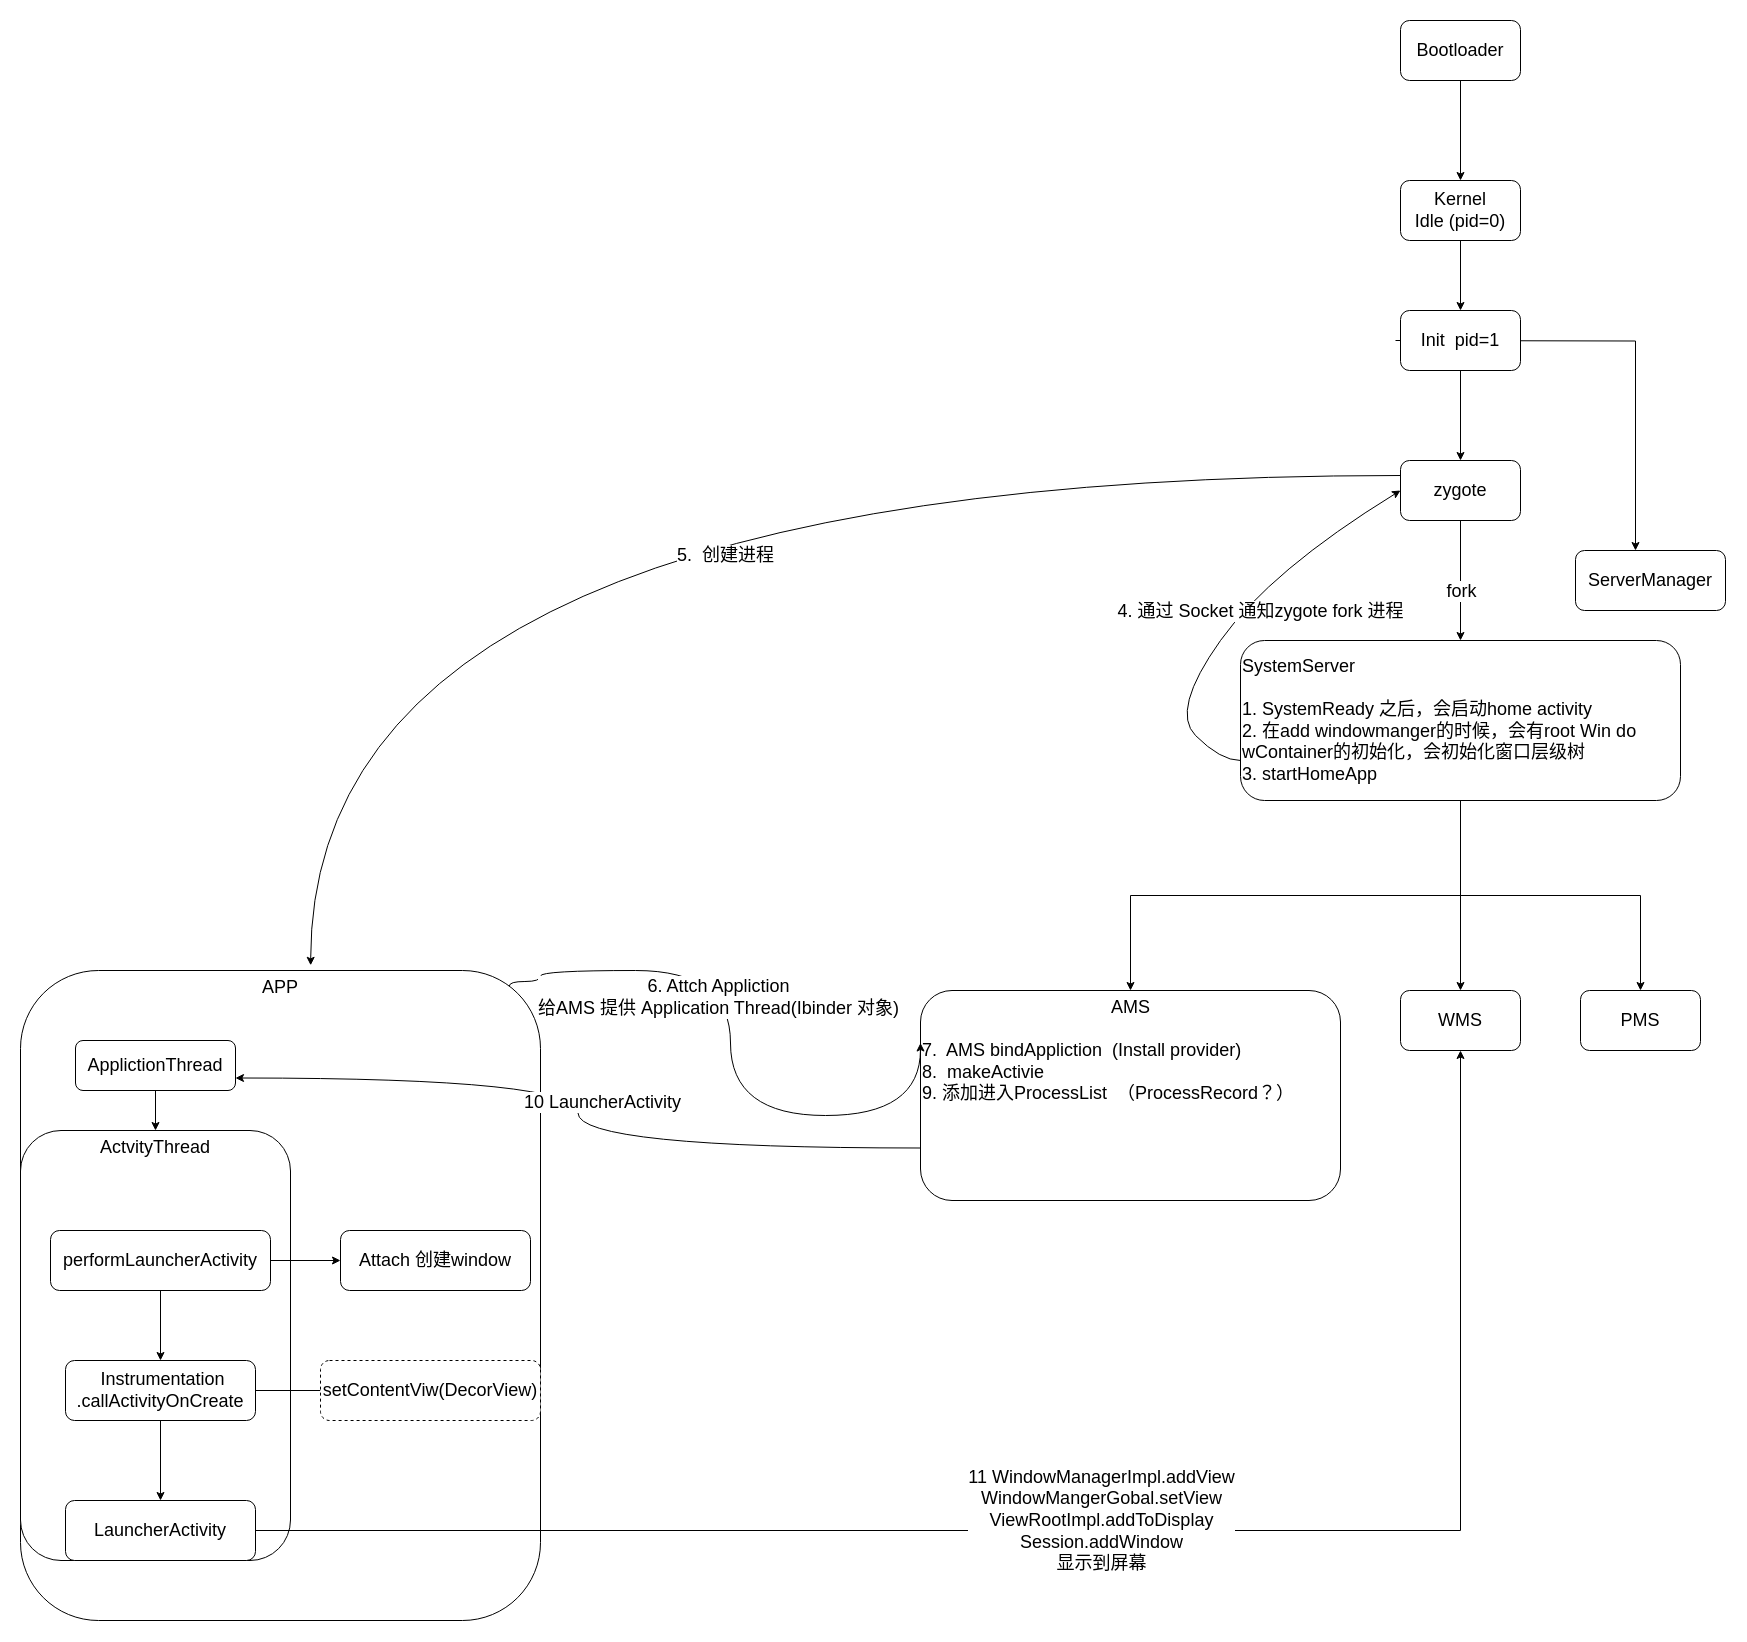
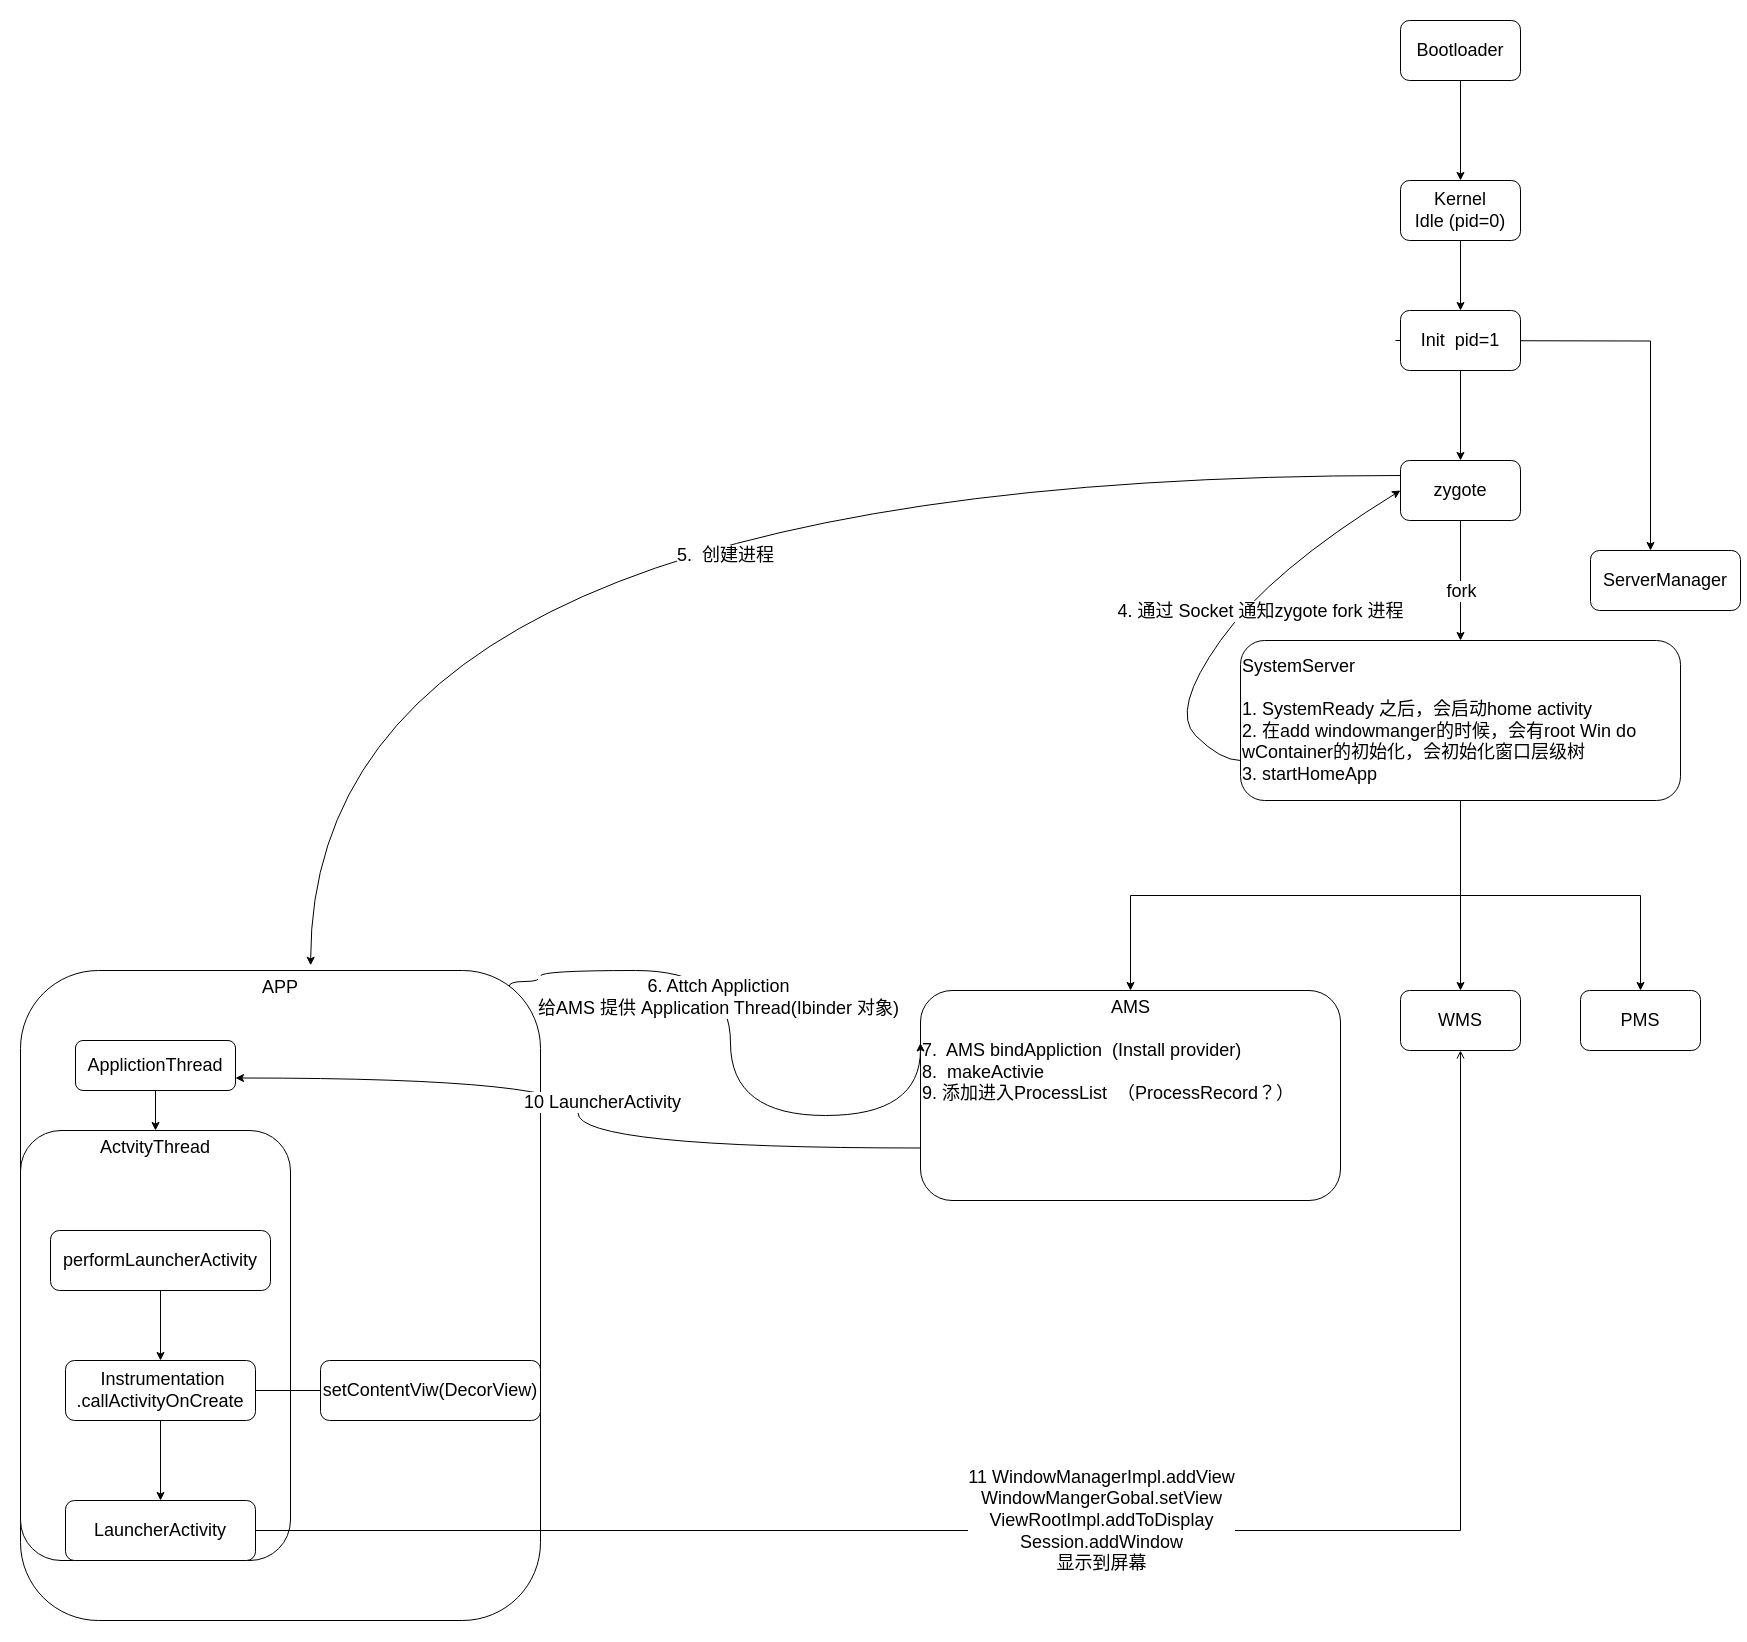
- <mxCell id="16" value="ServerManager" style="rounded=1;whiteSpace=wrap;html=1;fontSize=18;strokeColor=default;align=center;verticalAlign=middle;fontFamily=Helvetica;fontColor=default;fillColor=default;" vertex="1" parent="1"><mxGeometry x="1575" y="550" width="150" height="60" as="geometry" /></mxCell>
+ <mxCell id="16" value="ServerManager" style="rounded=1;whiteSpace=wrap;html=1;fontSize=18;strokeColor=default;align=center;verticalAlign=middle;fontFamily=Helvetica;fontColor=default;fillColor=default;" vertex="1" parent="1"><mxGeometry x="1590" y="550" width="150" height="60" as="geometry" /></mxCell>
- <mxCell id="40" style="edgeStyle=orthogonalEdgeStyle;rounded=0;orthogonalLoop=1;jettySize=auto;html=1;exitX=1;exitY=0.5;exitDx=0;exitDy=0;fontFamily=Helvetica;fontSize=18;fontColor=default;" edge="1" parent="1" source="42" target="18"><mxGeometry relative="1" as="geometry" /></mxCell>
+ <mxCell id="40" style="edgeStyle=orthogonalEdgeStyle;rounded=0;orthogonalLoop=1;jettySize=auto;html=1;exitX=1;exitY=0.5;exitDx=0;exitDy=0;fontFamily=Helvetica;fontSize=18;fontColor=default;endArrow=open;" edge="1" parent="1" source="42" target="18"><mxGeometry relative="1" as="geometry" /></mxCell>
- <mxCell id="32" style="edgeStyle=orthogonalEdgeStyle;rounded=0;orthogonalLoop=1;jettySize=auto;html=1;exitX=1;exitY=0.5;exitDx=0;exitDy=0;entryX=0;entryY=0.5;entryDx=0;entryDy=0;fontFamily=Helvetica;fontSize=18;fontColor=default;" edge="1" parent="1" source="34" target="35"><mxGeometry relative="1" as="geometry" /></mxCell>
- <mxCell id="35" value="Attach 创建window" style="rounded=1;whiteSpace=wrap;html=1;strokeColor=default;align=center;verticalAlign=middle;fontFamily=Helvetica;fontSize=18;fontColor=default;fillColor=default;" vertex="1" parent="1"><mxGeometry x="340" y="1230" width="190" height="60" as="geometry" /></mxCell>
- <mxCell id="39" value="setContentViw(DecorView&lt;span style=&quot;background-color: initial;&quot;&gt;)&lt;/span&gt;" style="rounded=1;whiteSpace=wrap;html=1;strokeColor=default;align=center;verticalAlign=middle;fontFamily=Helvetica;fontSize=18;fontColor=default;fillColor=default;dashed=1;" vertex="1" parent="1"><mxGeometry x="320" y="1360" width="220" height="60" as="geometry" /></mxCell>
+ <mxCell id="39" value="setContentViw(DecorView&lt;span style=&quot;background-color: initial;&quot;&gt;)&lt;/span&gt;" style="rounded=1;whiteSpace=wrap;html=1;strokeColor=default;align=center;verticalAlign=middle;fontFamily=Helvetica;fontSize=18;fontColor=default;fillColor=default;" vertex="1" parent="1"><mxGeometry x="320" y="1360" width="220" height="60" as="geometry" /></mxCell>
